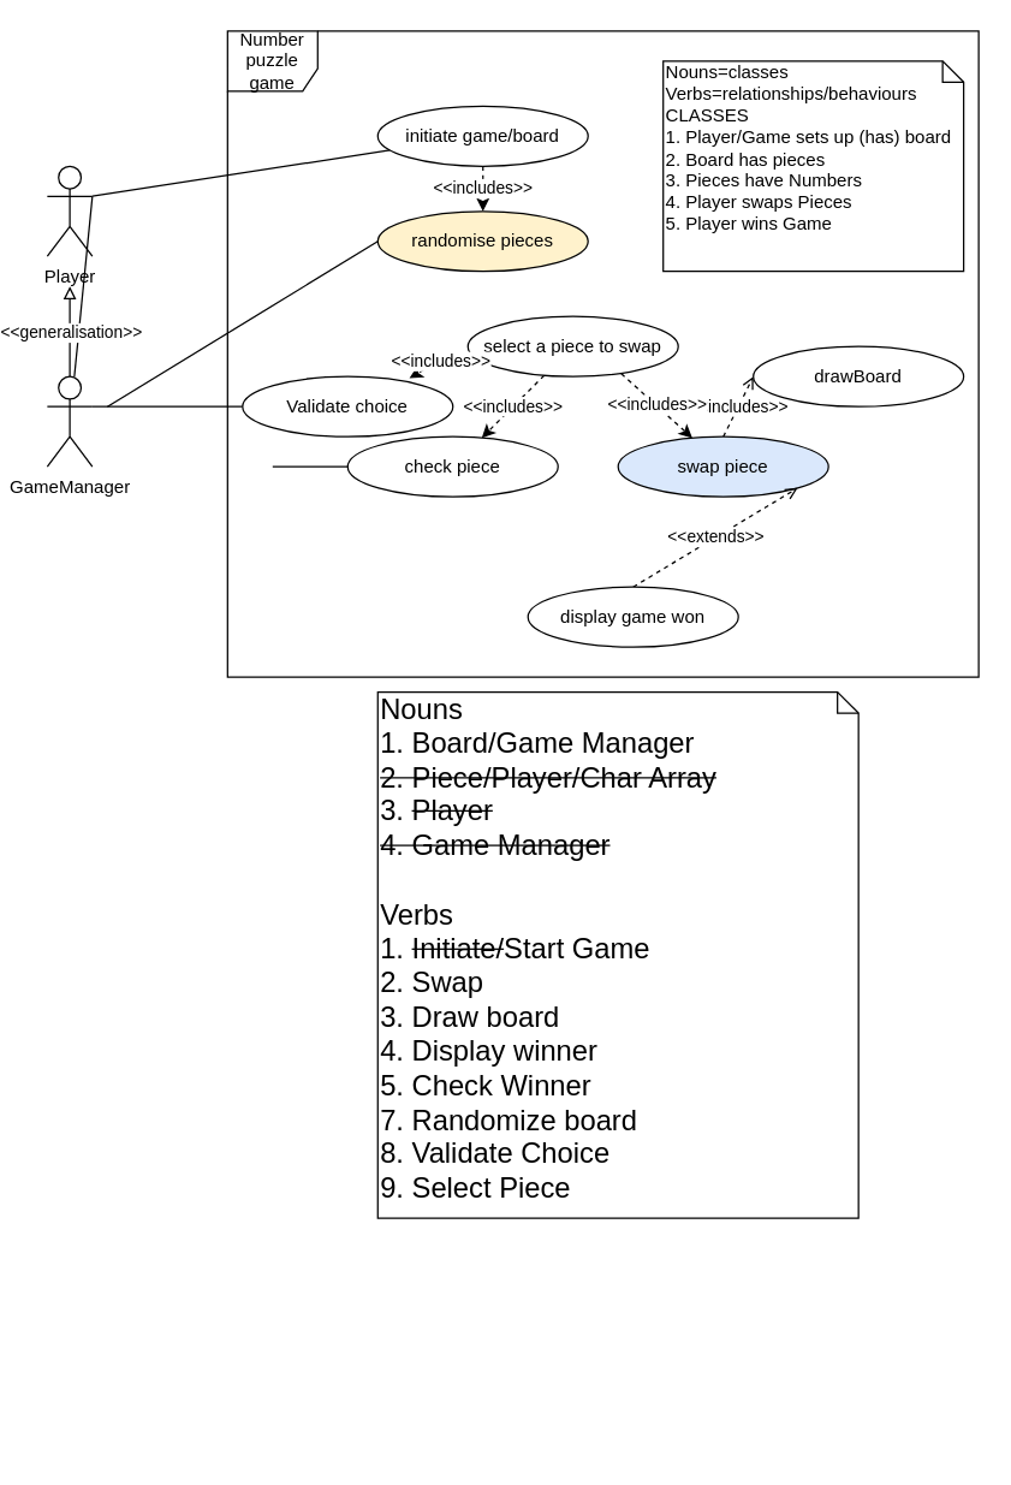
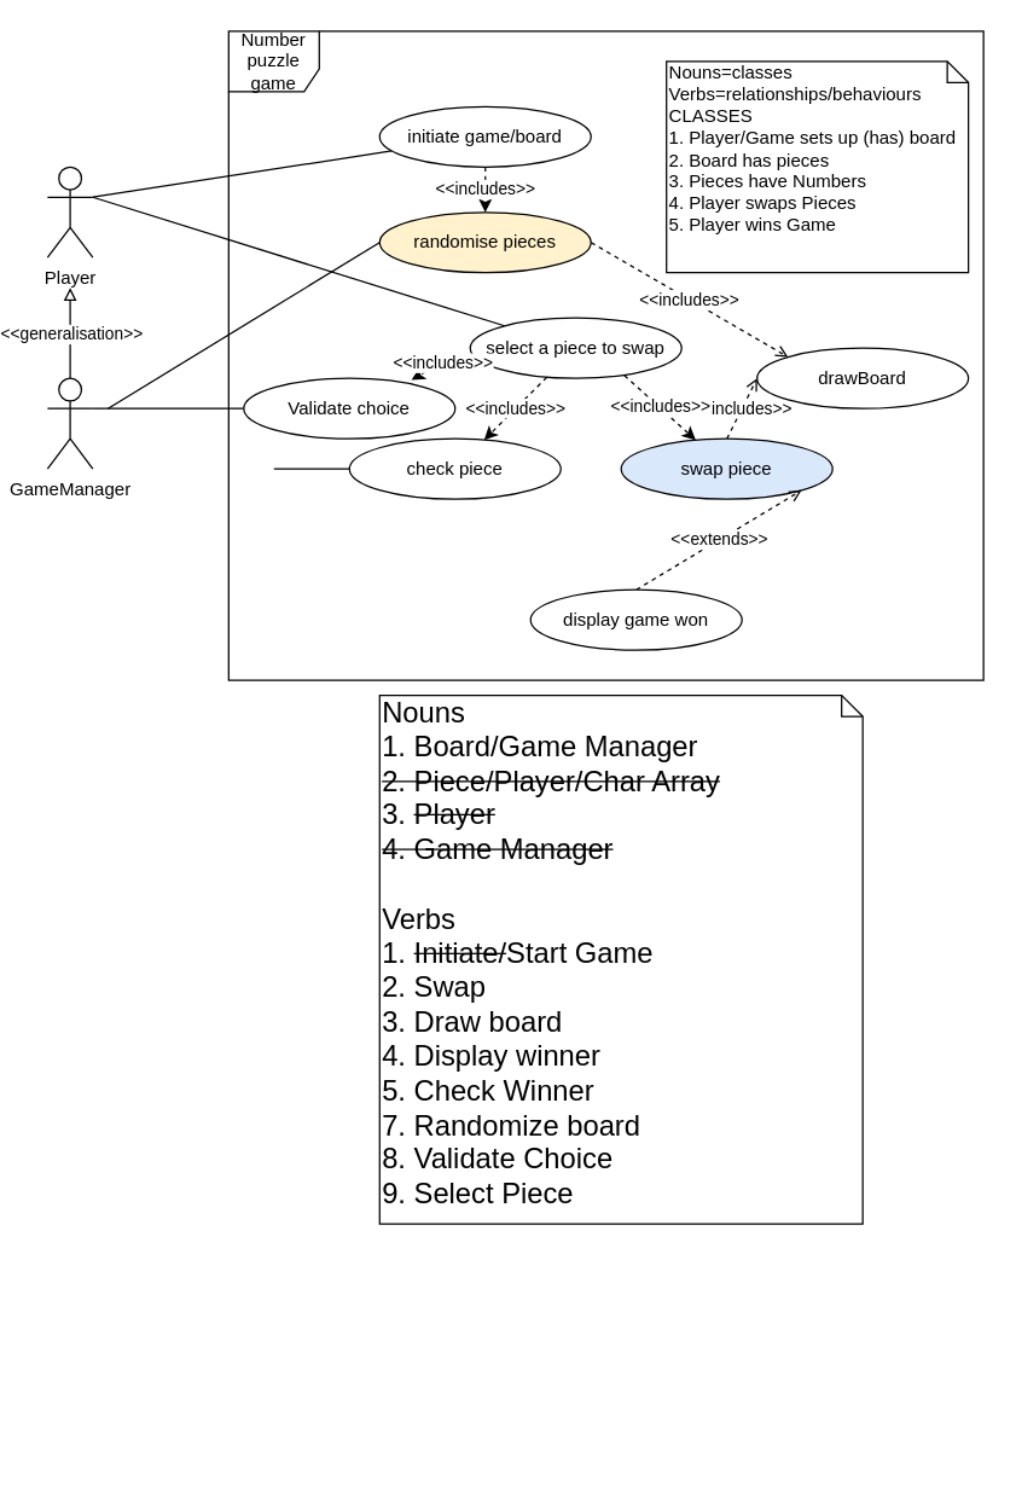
- <mxCell id="5" style="edgeStyle=none;rounded=0;orthogonalLoop=1;jettySize=auto;html=1;exitX=1;exitY=0.333;exitDx=0;exitDy=0;exitPerimeter=0;endArrow=none;endFill=0;" parent="1" source="6" target="21" edge="1"><mxGeometry relative="1" as="geometry" /></mxCell>
+ <mxCell id="5" style="edgeStyle=none;rounded=0;orthogonalLoop=1;jettySize=auto;html=1;exitX=1;exitY=0.333;exitDx=0;exitDy=0;exitPerimeter=0;endArrow=none;endFill=0;" parent="1" source="6" target="13" edge="1"><mxGeometry relative="1" as="geometry" /></mxCell>
+ <mxCell id="9" value="&amp;lt;&amp;lt;includes&amp;gt;&amp;gt;" style="edgeStyle=none;rounded=0;orthogonalLoop=1;jettySize=auto;html=1;exitX=1;exitY=0.5;exitDx=0;exitDy=0;entryX=0;entryY=0;entryDx=0;entryDy=0;dashed=1;endArrow=open;endFill=0;" parent="1" source="10" target="26" edge="1"><mxGeometry relative="1" as="geometry" /></mxCell>
